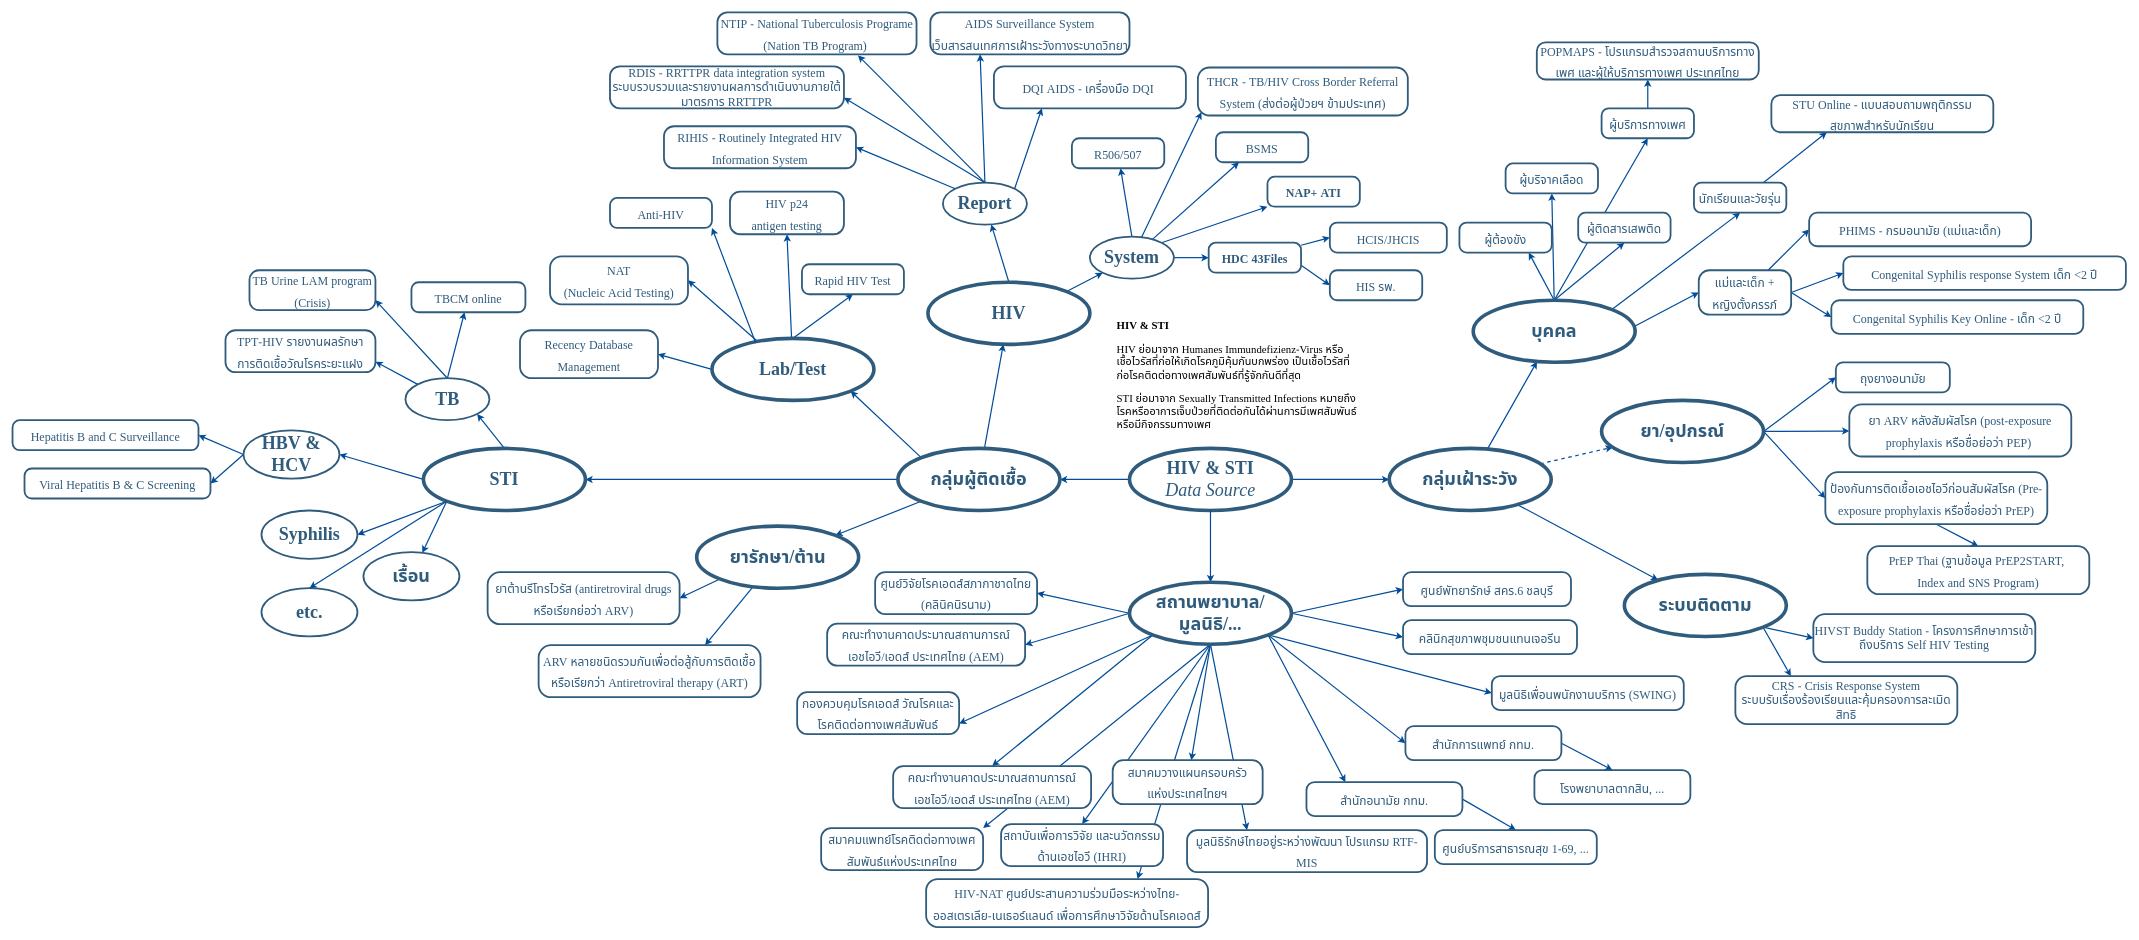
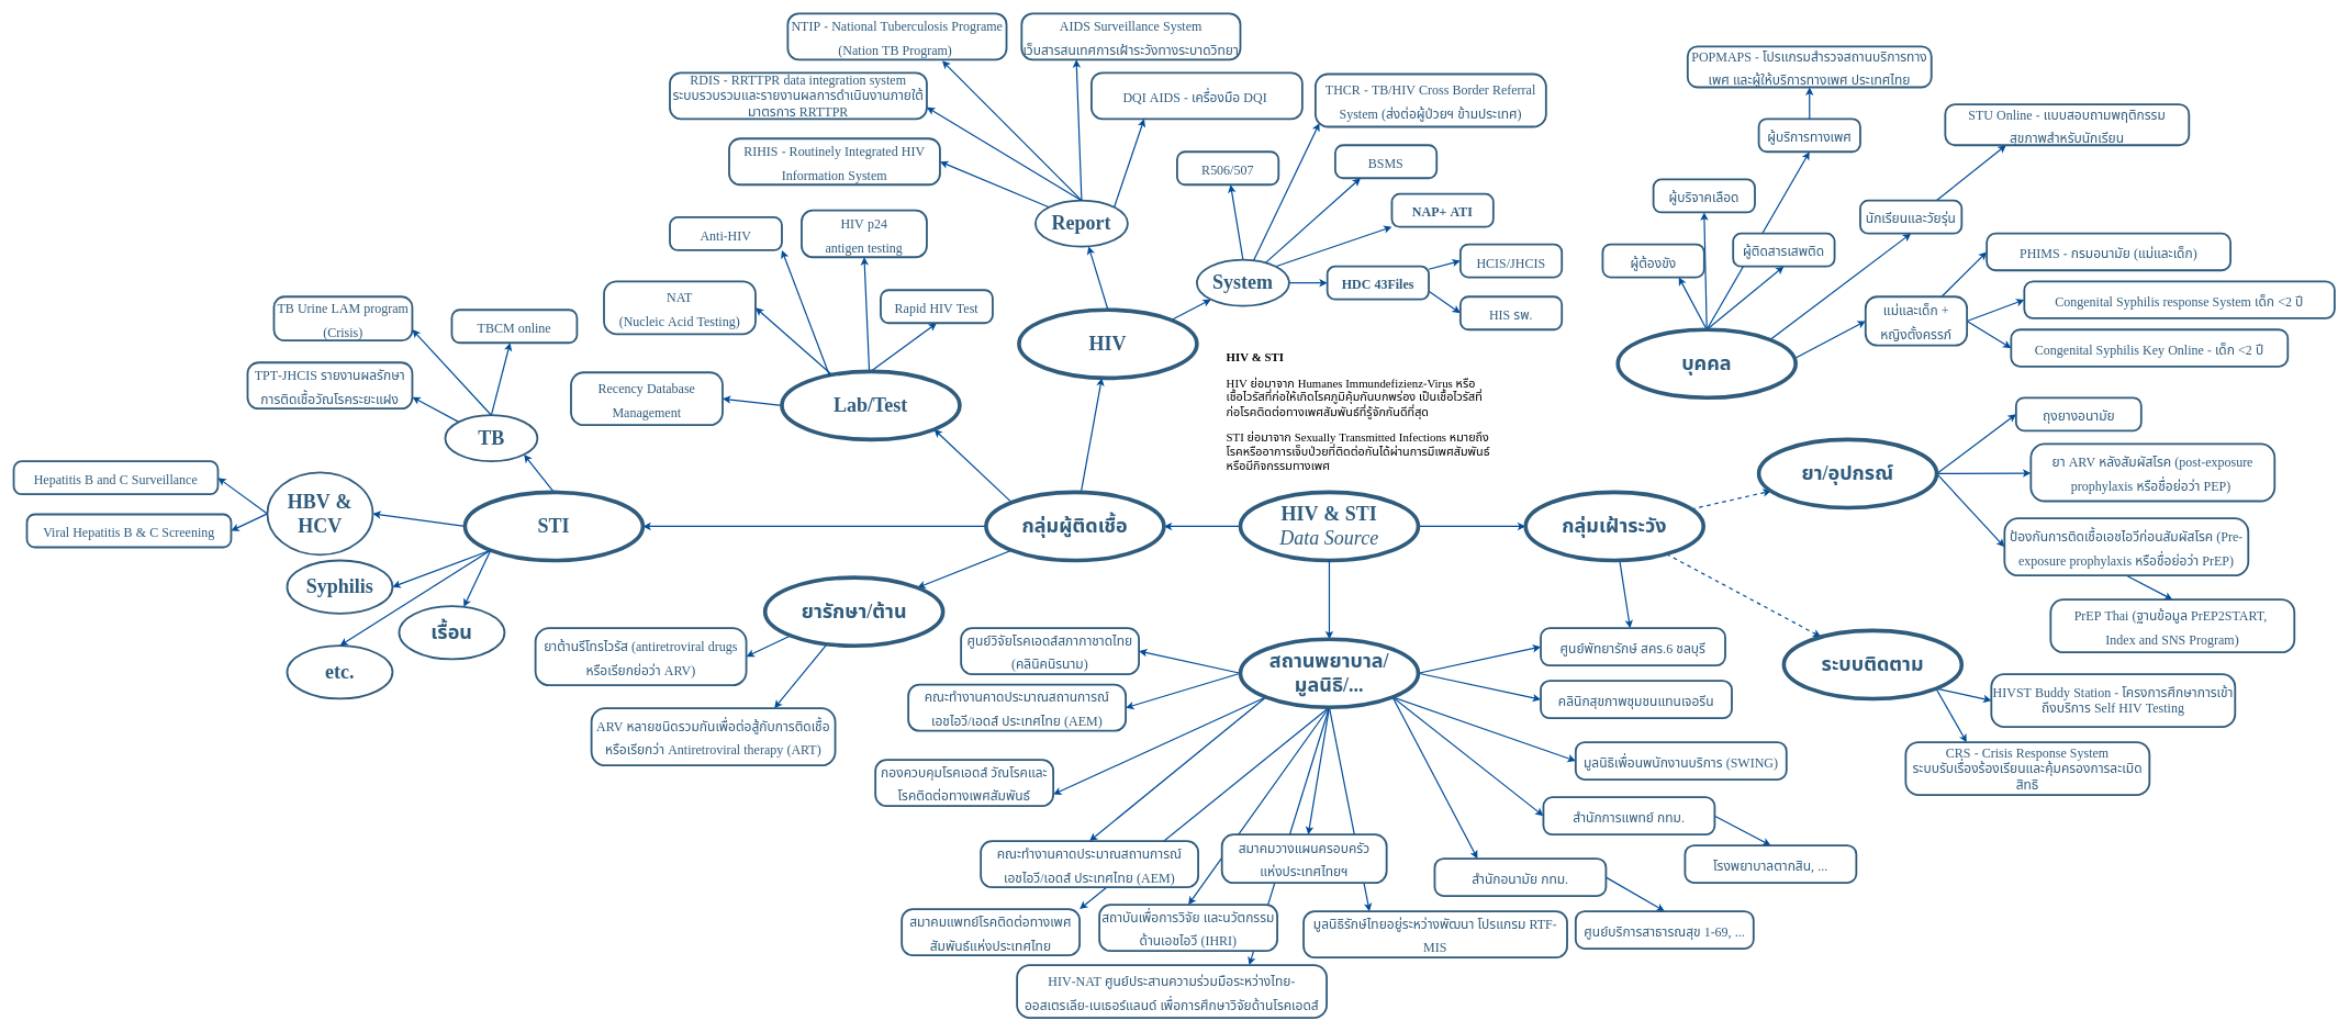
- <mxCell id="68" value="&lt;font style=&quot;font-size: 20px;&quot;&gt;HCIS/JHCIS&lt;/font&gt;" style="rounded=1;whiteSpace=wrap;html=1;shadow=0;strokeColor=#2F5B7C;strokeWidth=3;align=center;verticalAlign=middle;fontFamily=noto sans thai;fontSource=https%3A%2F%2Ffonts.googleapis.com%2Fcss%3Ffamily%3Dnoto%2Bsans%2Bthai;fontSize=30;fontColor=#2F5B7C;fillColor=#FFFFFF;gradientColor=none;arcSize=24;" vertex="1" parent="1"><mxGeometry x="2216" y="370.5" width="195" height="50" as="geometry" /></mxCell>
+ <mxCell id="68" value="&lt;font style=&quot;font-size: 20px;&quot;&gt;HCIS/JHCIS&lt;/font&gt;" style="rounded=1;whiteSpace=wrap;html=1;shadow=0;strokeColor=#2F5B7C;strokeWidth=3;align=center;verticalAlign=middle;fontFamily=noto sans thai;fontSource=https%3A%2F%2Ffonts.googleapis.com%2Fcss%3Ffamily%3Dnoto%2Bsans%2Bthai;fontSize=30;fontColor=#2F5B7C;fillColor=#FFFFFF;gradientColor=none;arcSize=24;" vertex="1" parent="1"><mxGeometry x="2216" y="370.5" width="154" height="50" as="geometry" /></mxCell>
- <mxCell id="122" value="&lt;font style=&quot;font-size: 20px;&quot;&gt;TPT-HIV รายงานผลรักษา&lt;br&gt;การติดเชื้อวัณโรคระยะแฝง&lt;/font&gt;" style="rounded=1;whiteSpace=wrap;html=1;shadow=0;strokeColor=#2F5B7C;strokeWidth=3;align=center;verticalAlign=middle;fontFamily=noto sans thai;fontSource=https%3A%2F%2Ffonts.googleapis.com%2Fcss%3Ffamily%3Dnoto%2Bsans%2Bthai;fontSize=30;fontColor=#2F5B7C;fillColor=#FFFFFF;gradientColor=none;arcSize=24;" vertex="1" parent="1"><mxGeometry x="375" y="550" width="250" height="70" as="geometry" /></mxCell>
+ <mxCell id="122" value="&lt;font style=&quot;font-size: 20px;&quot;&gt;TPT-JHCIS รายงานผลรักษา&lt;br&gt;การติดเชื้อวัณโรคระยะแฝง&lt;/font&gt;" style="rounded=1;whiteSpace=wrap;html=1;shadow=0;strokeColor=#2F5B7C;strokeWidth=3;align=center;verticalAlign=middle;fontFamily=noto sans thai;fontSource=https%3A%2F%2Ffonts.googleapis.com%2Fcss%3Ffamily%3Dnoto%2Bsans%2Bthai;fontSize=30;fontColor=#2F5B7C;fillColor=#FFFFFF;gradientColor=none;arcSize=24;" vertex="1" parent="1"><mxGeometry x="375" y="550" width="250" height="70" as="geometry" /></mxCell>
- <mxCell id="74" value="&lt;font style=&quot;font-size: 20px;&quot;&gt;Recency Database Management&lt;/font&gt;" style="rounded=1;whiteSpace=wrap;html=1;shadow=0;strokeColor=#2F5B7C;strokeWidth=3;align=center;verticalAlign=middle;fontFamily=noto sans thai;fontSource=https%3A%2F%2Ffonts.googleapis.com%2Fcss%3Ffamily%3Dnoto%2Bsans%2Bthai;fontSize=30;fontColor=#2F5B7C;fillColor=#FFFFFF;gradientColor=none;arcSize=24;" vertex="1" parent="1"><mxGeometry x="866" y="550" width="230" height="80" as="geometry" /></mxCell>
+ <mxCell id="74" value="&lt;font style=&quot;font-size: 20px;&quot;&gt;Recency Database Management&lt;/font&gt;" style="rounded=1;whiteSpace=wrap;html=1;shadow=0;strokeColor=#2F5B7C;strokeWidth=3;align=center;verticalAlign=middle;fontFamily=noto sans thai;fontSource=https%3A%2F%2Ffonts.googleapis.com%2Fcss%3Ffamily%3Dnoto%2Bsans%2Bthai;fontSize=30;fontColor=#2F5B7C;fillColor=#FFFFFF;gradientColor=none;arcSize=24;" vertex="1" parent="1"><mxGeometry x="866" y="565" width="230" height="80" as="geometry" /></mxCell>
- <mxCell id="11" value="" style="rounded=0;orthogonalLoop=1;jettySize=auto;html=1;strokeWidth=2;strokeColor=#004C99;" edge="1" parent="1" source="14" target="21"><mxGeometry relative="1" as="geometry" /></mxCell>
+ <mxCell id="11" value="" style="rounded=0;orthogonalLoop=1;jettySize=auto;html=1;strokeWidth=2;strokeColor=#004C99;" edge="1" parent="1" source="14" target="92"><mxGeometry relative="1" as="geometry" /></mxCell>
- <mxCell id="104" value="HBV &amp;amp; HCV" style="ellipse;whiteSpace=wrap;html=1;shadow=0;fontFamily=noto sans thai;fontSize=30;fontColor=#2F5B7C;align=center;strokeColor=#2F5B7C;strokeWidth=3;fillColor=#FFFFFF;fontStyle=1;gradientColor=none;fontSource=https%3A%2F%2Ffonts.googleapis.com%2Fcss%3Ffamily%3Dnoto%2Bsans%2Bthai;" vertex="1" parent="1"><mxGeometry x="405" y="717" width="160" height="80.5" as="geometry" /></mxCell>
+ <mxCell id="104" value="HBV &amp;amp; HCV" style="ellipse;whiteSpace=wrap;html=1;shadow=0;fontFamily=noto sans thai;fontSize=30;fontColor=#2F5B7C;align=center;strokeColor=#2F5B7C;strokeWidth=3;fillColor=#FFFFFF;fontStyle=1;gradientColor=none;fontSource=https%3A%2F%2Ffonts.googleapis.com%2Fcss%3Ffamily%3Dnoto%2Bsans%2Bthai;" vertex="1" parent="1"><mxGeometry x="405" y="717" width="160" height="125" as="geometry" /></mxCell>
- <mxCell id="12" value="" style="rounded=0;orthogonalLoop=1;jettySize=auto;html=1;strokeWidth=2;strokeColor=#004C99;" edge="1" parent="1" source="14" target="24"><mxGeometry relative="1" as="geometry" /></mxCell>
+ <mxCell id="12" value="" style="rounded=0;orthogonalLoop=1;jettySize=auto;html=1;strokeWidth=2;strokeColor=#004C99;dashed=1;" edge="1" parent="1" source="14" target="24"><mxGeometry relative="1" as="geometry" /></mxCell>
- <mxCell id="80" value="&lt;font style=&quot;font-size: 20px;&quot;&gt;มูลนิธิเพื่อนพนักงานบริการ (SWING)&lt;/font&gt;" style="rounded=1;whiteSpace=wrap;html=1;shadow=0;strokeColor=#2F5B7C;strokeWidth=3;align=center;verticalAlign=middle;fontFamily=noto sans thai;fontSource=https%3A%2F%2Ffonts.googleapis.com%2Fcss%3Ffamily%3Dnoto%2Bsans%2Bthai;fontSize=30;fontColor=#2F5B7C;fillColor=#FFFFFF;gradientColor=none;arcSize=24;" vertex="1" parent="1"><mxGeometry x="2486" y="1126.5" width="320" height="56.75" as="geometry" /></mxCell>
+ <mxCell id="80" value="&lt;font style=&quot;font-size: 20px;&quot;&gt;มูลนิธิเพื่อนพนักงานบริการ (SWING)&lt;/font&gt;" style="rounded=1;whiteSpace=wrap;html=1;shadow=0;strokeColor=#2F5B7C;strokeWidth=3;align=center;verticalAlign=middle;fontFamily=noto sans thai;fontSource=https%3A%2F%2Ffonts.googleapis.com%2Fcss%3Ffamily%3Dnoto%2Bsans%2Bthai;fontSize=30;fontColor=#2F5B7C;fillColor=#FFFFFF;gradientColor=none;arcSize=24;" vertex="1" parent="1"><mxGeometry x="2391" y="1126.5" width="320" height="56.75" as="geometry" /></mxCell>
